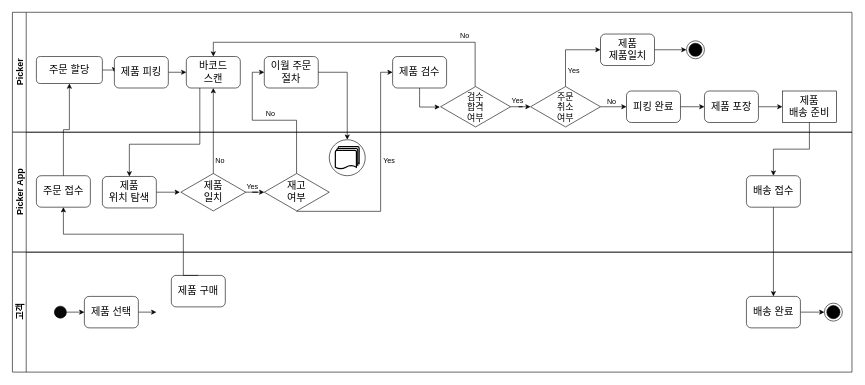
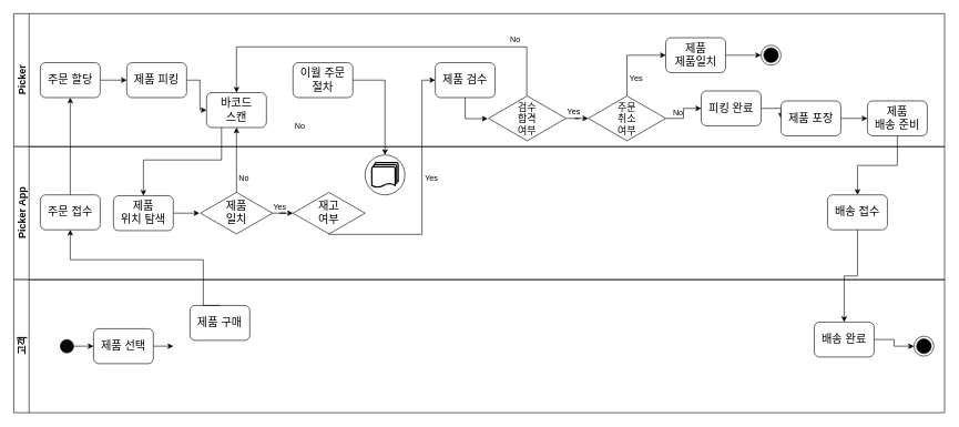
- <mxCell id="16" value="&lt;font style=&quot;font-size: 17px;&quot;&gt;주문 할당&lt;/font&gt;" style="rounded=1;whiteSpace=wrap;html=1;fontSize=17;" vertex="1" parent="2"><mxGeometry x="40" y="73.75" width="110" height="45" as="geometry" /></mxCell>
+ <mxCell id="16" value="&lt;font style=&quot;font-size: 17px;&quot;&gt;주문 할당&lt;/font&gt;" style="rounded=1;whiteSpace=wrap;html=1;fontSize=17;" vertex="1" parent="2"><mxGeometry x="40" y="73.75" width="90" height="52.5" as="geometry" /></mxCell>
- <mxCell id="18" value="&lt;font style=&quot;font-size: 17px;&quot;&gt;바코드&lt;br&gt;스캔&lt;/font&gt;" style="rounded=1;whiteSpace=wrap;html=1;fontSize=17;" vertex="1" parent="2"><mxGeometry x="290" y="73.75" width="90" height="52.5" as="geometry" /></mxCell>
+ <mxCell id="18" value="&lt;font style=&quot;font-size: 17px;&quot;&gt;바코드&lt;br&gt;스캔&lt;/font&gt;" style="rounded=1;whiteSpace=wrap;html=1;fontSize=17;" vertex="1" parent="2"><mxGeometry x="290" y="118.75" width="90" height="52.5" as="geometry" /></mxCell>
- <mxCell id="22" value="피킹 완료" style="rounded=1;whiteSpace=wrap;html=1;fontSize=17;" vertex="1" parent="2"><mxGeometry x="1024" y="131.25" width="90" height="52.5" as="geometry" /></mxCell>
+ <mxCell id="22" value="피킹 완료" style="rounded=1;whiteSpace=wrap;html=1;fontSize=17;" vertex="1" parent="2"><mxGeometry x="1034" y="116.25" width="90" height="52.5" as="geometry" /></mxCell>
- <mxCell id="24" value="제품&lt;br&gt;배송 준비" style="whiteSpace=wrap;html=1;fontSize=17;rounded=0;" vertex="1" parent="2"><mxGeometry x="1284" y="131.25" width="90" height="52.5" as="geometry" /></mxCell>
+ <mxCell id="24" value="제품&lt;br&gt;배송 준비" style="rounded=1;whiteSpace=wrap;html=1;fontSize=17;" vertex="1" parent="2"><mxGeometry x="1284" y="131.25" width="90" height="52.5" as="geometry" /></mxCell>
- <mxCell id="55" style="edgeStyle=orthogonalEdgeStyle;rounded=0;orthogonalLoop=1;jettySize=auto;html=1;exitX=0;exitY=0.5;exitDx=0;exitDy=0;entryX=0.497;entryY=0.015;entryDx=0;entryDy=0;entryPerimeter=0;startArrow=classic;startFill=1;endArrow=none;endFill=0;" edge="1" parent="1" source="19" target="34"><mxGeometry relative="1" as="geometry"><mxPoint x="440" y="120" as="sourcePoint" /><Array as="points"><mxPoint x="420" y="120" /><mxPoint x="420" y="200" /><mxPoint x="494" y="200" /></Array></mxGeometry></mxCell>
- <mxCell id="50" value="배송 완료" style="rounded=1;whiteSpace=wrap;html=1;fontSize=17;" vertex="1" parent="42"><mxGeometry x="1224" y="73.75" width="90" height="52.5" as="geometry" /></mxCell>
+ <mxCell id="50" value="배송 완료" style="rounded=1;whiteSpace=wrap;html=1;fontSize=17;" vertex="1" parent="42"><mxGeometry x="1204" y="63.75" width="90" height="52.5" as="geometry" /></mxCell>
